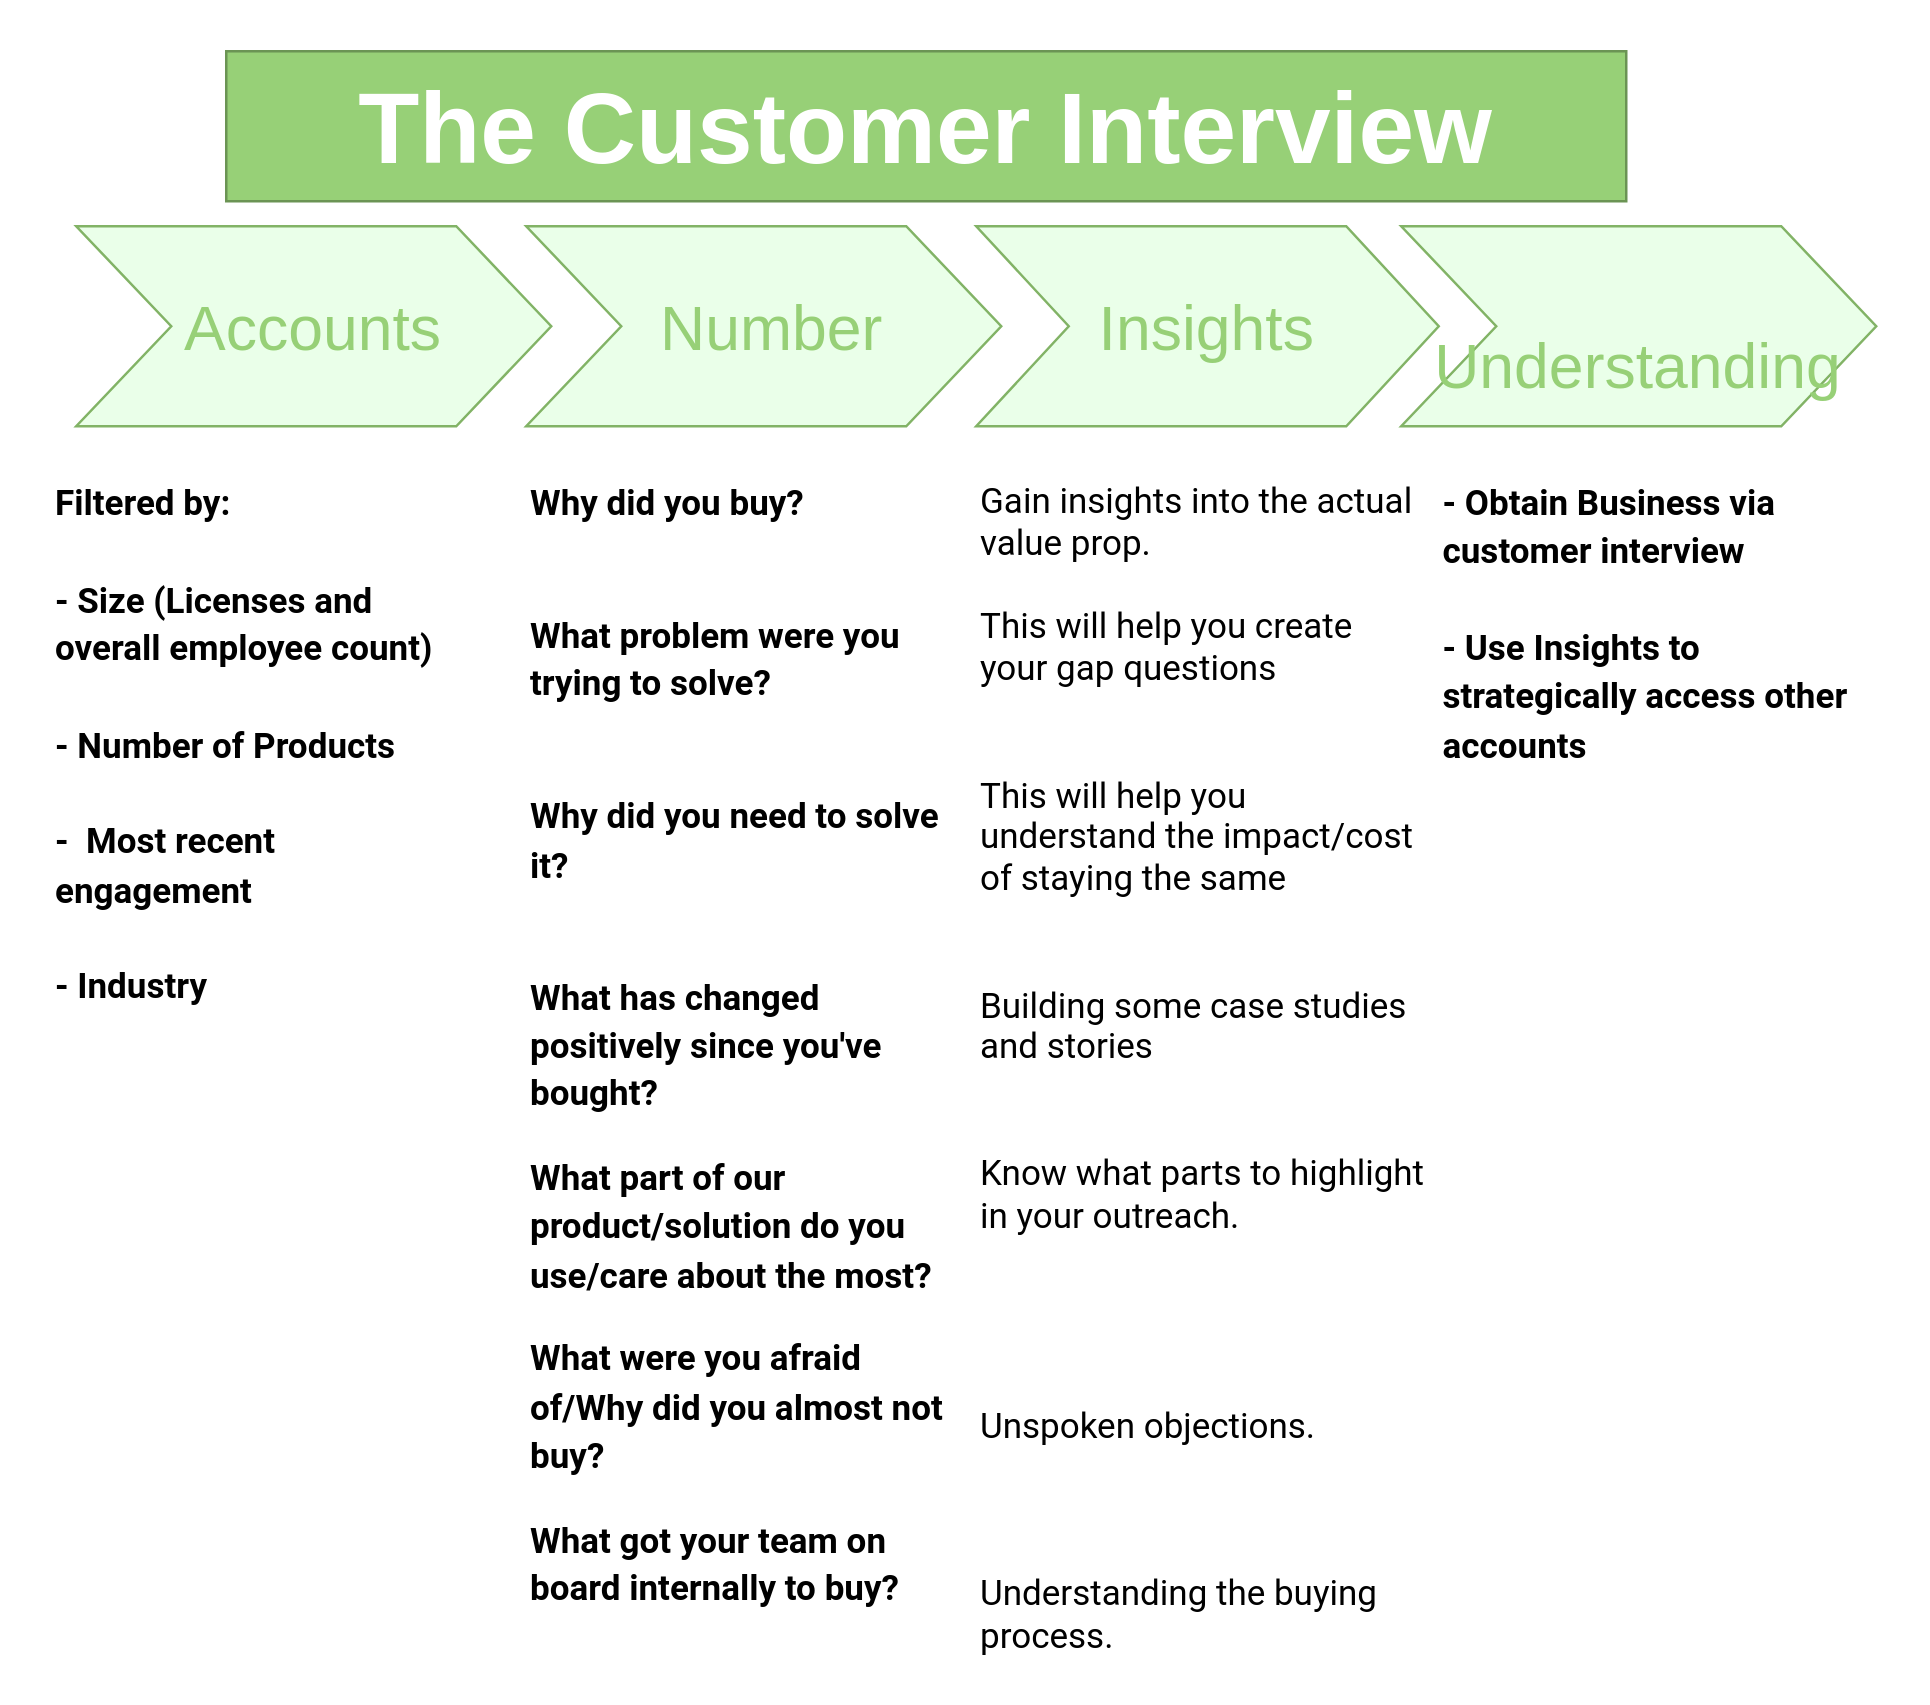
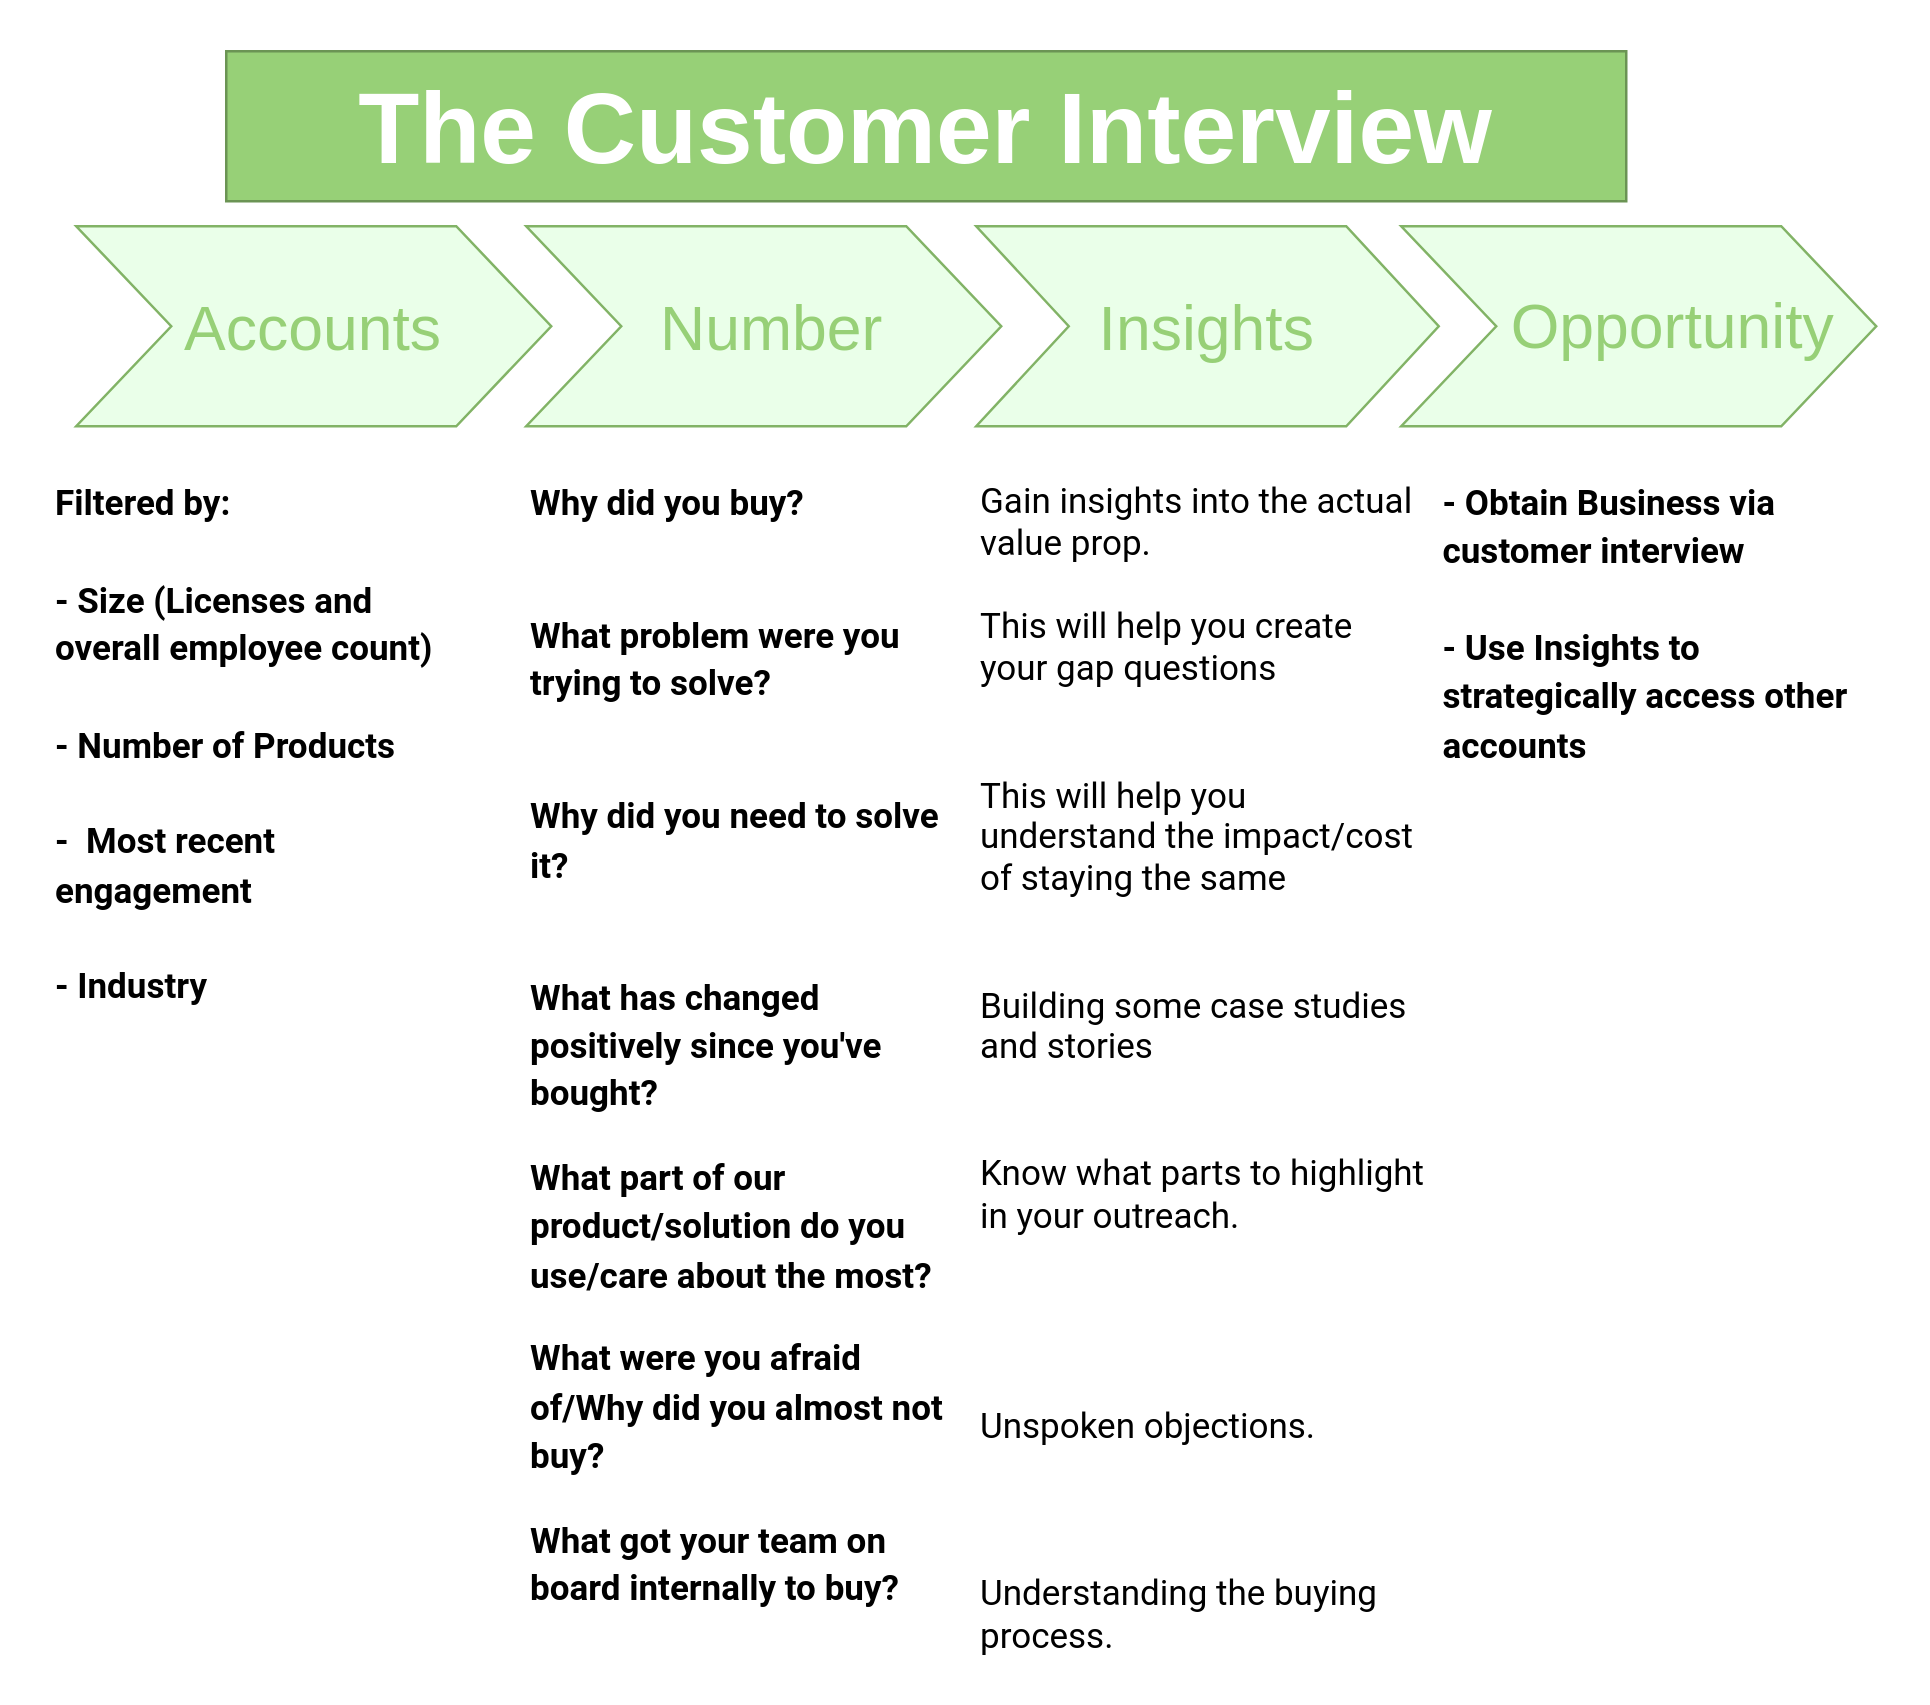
- <mxCell id="5" value="&lt;font style=&quot;font-size: 25px&quot;&gt;&amp;nbsp; &amp;nbsp; Understanding&lt;/font&gt;" style="shape=step;whiteSpace=wrap;html=1;fontSize=22;strokeColor=#82b366;fontColor=#97D077;fillColor=#EAFFE9;" parent="1" vertex="1"><mxGeometry x="560" y="90" width="190" height="80" as="geometry" /></mxCell>
+ <mxCell id="5" value="&lt;font style=&quot;font-size: 25px&quot;&gt;&amp;nbsp; &amp;nbsp; Opportunity&lt;/font&gt;" style="shape=step;whiteSpace=wrap;html=1;fontSize=22;strokeColor=#82b366;fontColor=#97D077;fillColor=#EAFFE9;" parent="1" vertex="1"><mxGeometry x="560" y="90" width="190" height="80" as="geometry" /></mxCell>
